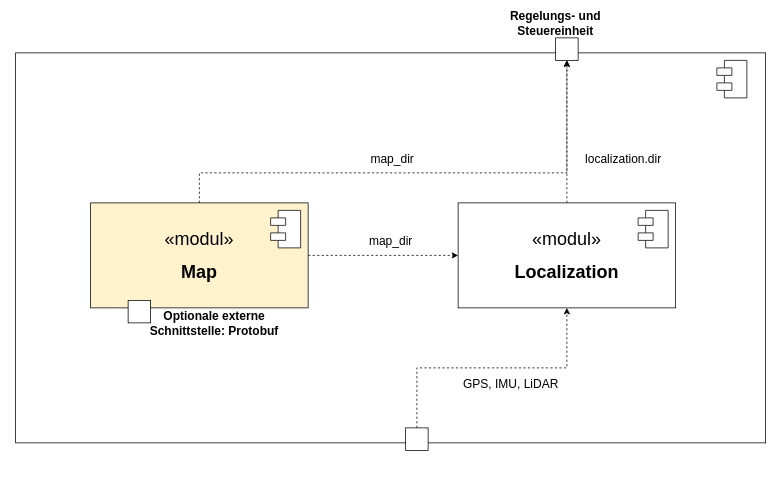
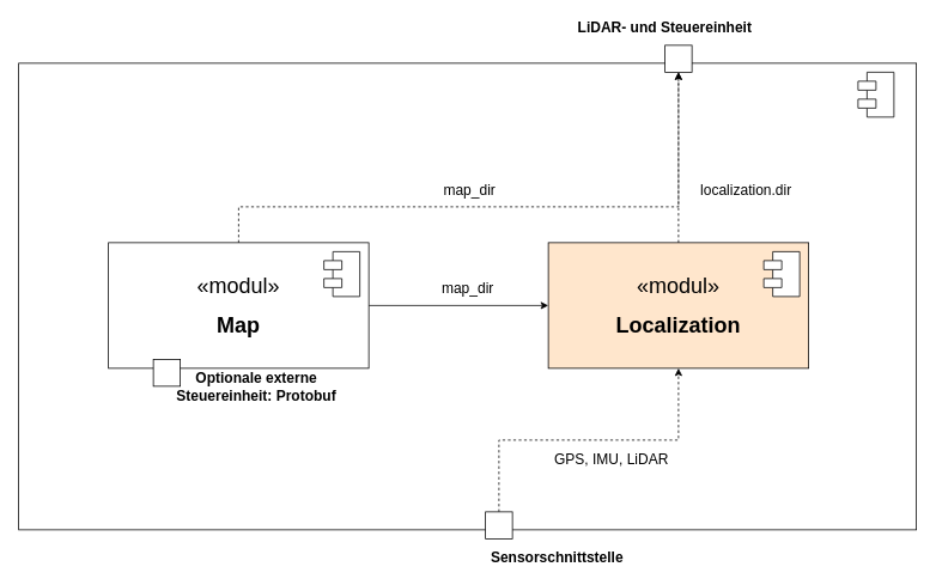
- <mxCell id="16" value="&lt;b&gt;&lt;font style=&quot;font-size: 16px&quot;&gt;Regelungs- und Steuereinheit&lt;br&gt;&lt;/font&gt;&lt;/b&gt;" style="text;html=1;strokeColor=none;align=center;verticalAlign=middle;whiteSpace=wrap;rounded=0;fillColor=#ffffff;" vertex="1" parent="1"><mxGeometry x="630" y="20" width="220" height="20" as="geometry" /></mxCell>
+ <mxCell id="16" value="&lt;b&gt;&lt;font style=&quot;font-size: 16px&quot;&gt;LiDAR- und Steuereinheit&lt;br&gt;&lt;/font&gt;&lt;/b&gt;" style="text;html=1;strokeColor=none;align=center;verticalAlign=middle;whiteSpace=wrap;rounded=0;fillColor=#ffffff;" vertex="1" parent="1"><mxGeometry x="630" y="20" width="220" height="20" as="geometry" /></mxCell>
- <mxCell id="7" value="&lt;div style=&quot;font-size: 24px&quot;&gt;&lt;font style=&quot;font-size: 24px&quot;&gt;«modul&lt;/font&gt;&lt;font style=&quot;font-size: 24px&quot;&gt;»&lt;/font&gt;&lt;/div&gt;&lt;div&gt;&lt;font style=&quot;font-size: 12px&quot;&gt;&lt;br&gt;&lt;/font&gt;&lt;/div&gt;&lt;b&gt;&lt;font style=&quot;font-size: 24px&quot;&gt;Map&lt;/font&gt;&lt;br&gt;&lt;/b&gt;" style="rounded=0;whiteSpace=wrap;html=1;fillColor=#fff2cc;" vertex="1" parent="1"><mxGeometry x="120" y="270" width="290" height="140" as="geometry" /></mxCell>
+ <mxCell id="7" value="&lt;div style=&quot;font-size: 24px&quot;&gt;&lt;font style=&quot;font-size: 24px&quot;&gt;«modul&lt;/font&gt;&lt;font style=&quot;font-size: 24px&quot;&gt;»&lt;/font&gt;&lt;/div&gt;&lt;div&gt;&lt;font style=&quot;font-size: 12px&quot;&gt;&lt;br&gt;&lt;/font&gt;&lt;/div&gt;&lt;b&gt;&lt;font style=&quot;font-size: 24px&quot;&gt;Map&lt;/font&gt;&lt;br&gt;&lt;/b&gt;" style="rounded=0;whiteSpace=wrap;html=1;" vertex="1" parent="1"><mxGeometry x="120" y="270" width="290" height="140" as="geometry" /></mxCell>
- <mxCell id="6" style="edgeStyle=orthogonalEdgeStyle;rounded=0;orthogonalLoop=1;jettySize=auto;html=1;entryX=0;entryY=0.5;entryDx=0;entryDy=0;dashed=1;" edge="1" parent="1" source="7" target="9"><mxGeometry relative="1" as="geometry" /></mxCell>
+ <mxCell id="6" style="edgeStyle=orthogonalEdgeStyle;rounded=0;orthogonalLoop=1;jettySize=auto;html=1;entryX=0;entryY=0.5;entryDx=0;entryDy=0;dashed=0;" edge="1" parent="1" source="7" target="9"><mxGeometry relative="1" as="geometry" /></mxCell>
- <mxCell id="9" value="&lt;div style=&quot;font-size: 24px&quot;&gt;&lt;font style=&quot;font-size: 24px&quot;&gt;«modul&lt;/font&gt;&lt;font style=&quot;font-size: 24px&quot;&gt;»&lt;/font&gt;&lt;/div&gt;&lt;div&gt;&lt;font style=&quot;font-size: 12px&quot;&gt;&lt;br&gt;&lt;/font&gt;&lt;/div&gt;&lt;b&gt;&lt;font style=&quot;font-size: 24px&quot;&gt;Localization&lt;/font&gt;&lt;br&gt;&lt;/b&gt;" style="rounded=0;whiteSpace=wrap;html=1;" vertex="1" parent="1"><mxGeometry x="610" y="270" width="290" height="140" as="geometry" /></mxCell>
+ <mxCell id="9" value="&lt;div style=&quot;font-size: 24px&quot;&gt;&lt;font style=&quot;font-size: 24px&quot;&gt;«modul&lt;/font&gt;&lt;font style=&quot;font-size: 24px&quot;&gt;»&lt;/font&gt;&lt;/div&gt;&lt;div&gt;&lt;font style=&quot;font-size: 12px&quot;&gt;&lt;br&gt;&lt;/font&gt;&lt;/div&gt;&lt;b&gt;&lt;font style=&quot;font-size: 24px&quot;&gt;Localization&lt;/font&gt;&lt;br&gt;&lt;/b&gt;" style="rounded=0;whiteSpace=wrap;html=1;fillColor=#ffe6cc;" vertex="1" parent="1"><mxGeometry x="610" y="270" width="290" height="140" as="geometry" /></mxCell>
- <mxCell id="19" value="&lt;b&gt;&lt;font style=&quot;font-size: 16px&quot;&gt;Optionale externe Schnittstelle: Protobuf&lt;/font&gt;&lt;/b&gt;" style="text;html=1;strokeColor=none;align=center;verticalAlign=middle;whiteSpace=wrap;rounded=0;" vertex="1" parent="1"><mxGeometry x="170" y="420" width="230" height="20" as="geometry" /></mxCell>
+ <mxCell id="19" value="&lt;b&gt;&lt;font style=&quot;font-size: 16px&quot;&gt;Optionale externe Steuereinheit: Protobuf&lt;/font&gt;&lt;/b&gt;" style="text;html=1;strokeColor=none;align=center;verticalAlign=middle;whiteSpace=wrap;rounded=0;" vertex="1" parent="1"><mxGeometry x="170" y="420" width="230" height="20" as="geometry" /></mxCell>
+ <mxCell id="14" value="&lt;b&gt;&lt;font style=&quot;font-size: 16px&quot;&gt;Sensorschnittstelle&lt;/font&gt;&lt;/b&gt;" style="text;html=1;strokeColor=none;align=center;verticalAlign=middle;whiteSpace=wrap;rounded=0;fillColor=#ffffff;" vertex="1" parent="1"><mxGeometry x="560" y="610" width="120" height="20" as="geometry" /></mxCell>
